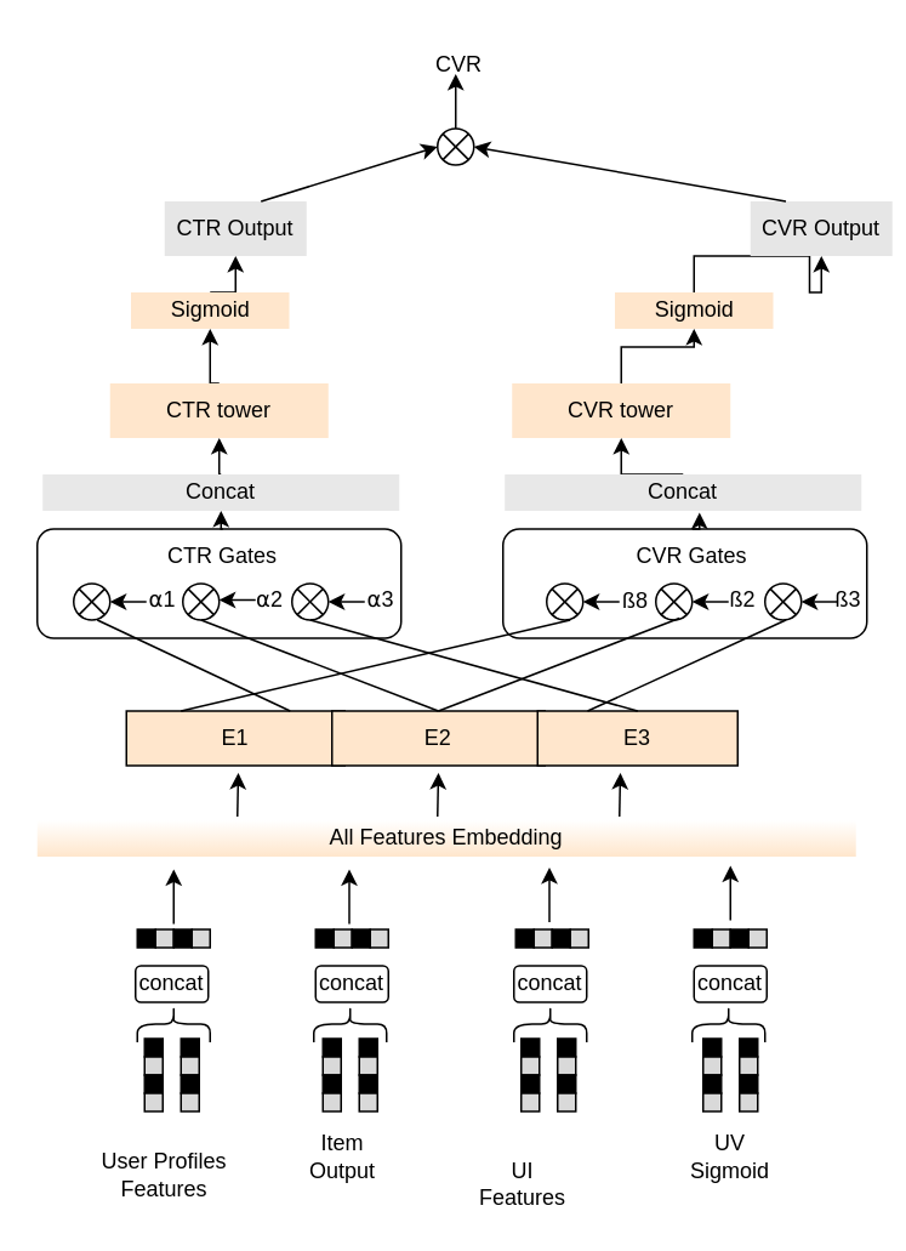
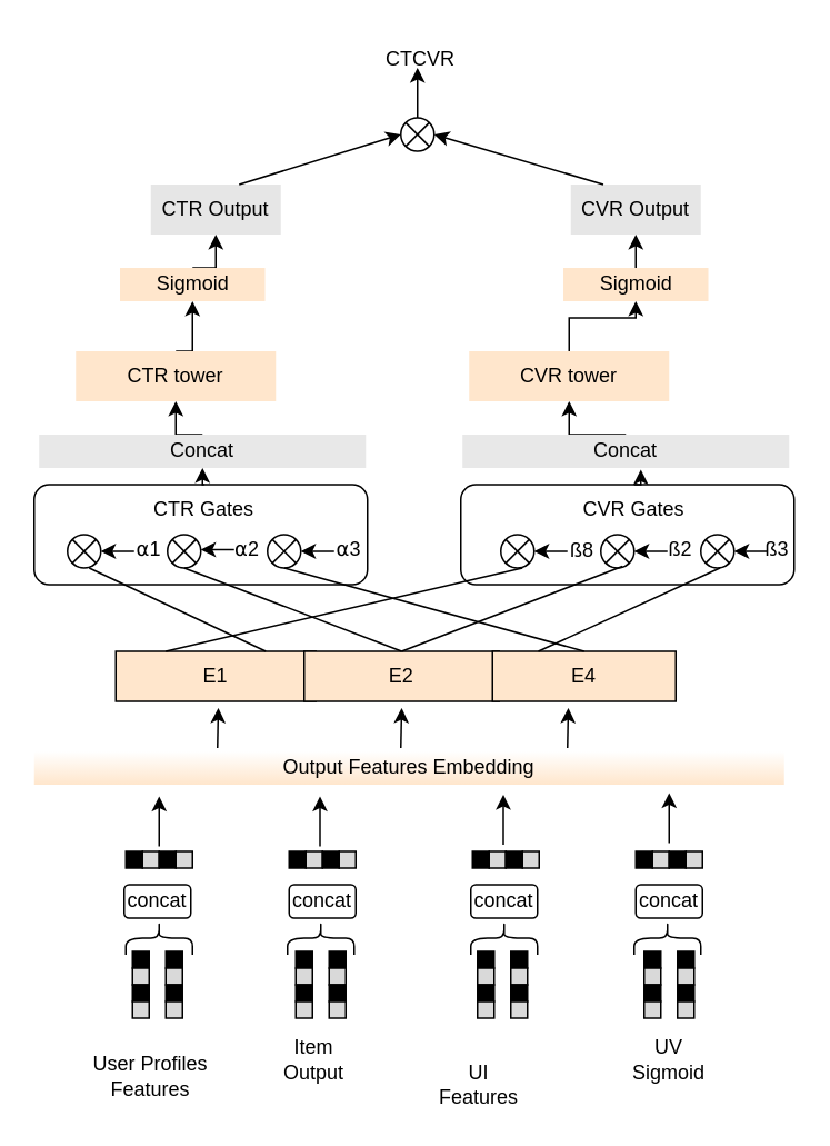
- <mxCell id="142" value="CVR" style="text;html=1;strokeColor=none;fillColor=none;align=center;verticalAlign=middle;whiteSpace=wrap;rounded=0;" vertex="1" parent="1"><mxGeometry x="212" y="20" width="80" height="30" as="geometry" /></mxCell>
+ <mxCell id="142" value="CTCVR" style="text;html=1;strokeColor=none;fillColor=none;align=center;verticalAlign=middle;whiteSpace=wrap;rounded=0;" vertex="1" parent="1"><mxGeometry x="212" y="20" width="80" height="30" as="geometry" /></mxCell>
- <mxCell id="132" value="CVR Output" style="rounded=0;whiteSpace=wrap;html=1;fillColor=#E6E6E6;gradientColor=none;gradientDirection=north;strokeColor=none;" parent="1" vertex="1"><mxGeometry x="412" y="110" width="78" height="30" as="geometry" /></mxCell>
+ <mxCell id="132" value="CVR Output" style="rounded=0;whiteSpace=wrap;html=1;fillColor=#E6E6E6;gradientColor=none;gradientDirection=north;strokeColor=none;" parent="1" vertex="1"><mxGeometry x="342" y="110" width="78" height="30" as="geometry" /></mxCell>
- <mxCell id="124" value="CTR tower" style="rounded=0;whiteSpace=wrap;html=1;fillColor=#FFE6CC;gradientColor=none;gradientDirection=north;strokeColor=none;" parent="1" vertex="1"><mxGeometry x="60" y="210" width="120" height="30" as="geometry" /></mxCell>
+ <mxCell id="124" value="CTR tower" style="rounded=0;whiteSpace=wrap;html=1;fillColor=#FFE6CC;gradientColor=none;gradientDirection=north;strokeColor=none;" parent="1" vertex="1"><mxGeometry x="45" y="210" width="120" height="30" as="geometry" /></mxCell>
- <mxCell id="69" value="E3" style="rounded=0;whiteSpace=wrap;html=1;fillColor=#FFE6CC;gradientColor=none;gradientDirection=north;strokeColor=default;" parent="1" vertex="1"><mxGeometry x="295" y="390" width="110" height="30" as="geometry" /></mxCell>
+ <mxCell id="69" value="E4" style="rounded=0;whiteSpace=wrap;html=1;fillColor=#FFE6CC;gradientColor=none;gradientDirection=north;strokeColor=default;" parent="1" vertex="1"><mxGeometry x="295" y="390" width="110" height="30" as="geometry" /></mxCell>
- <mxCell id="2" value="All Features Embedding" style="rounded=0;whiteSpace=wrap;html=1;fillColor=#FFE6CC;strokeColor=none;gradientDirection=north;fontColor=#000000;gradientColor=#FFFFFF;" parent="1" vertex="1"><mxGeometry x="20" y="450" width="450" height="20" as="geometry" /></mxCell>
+ <mxCell id="2" value="Output Features Embedding" style="rounded=0;whiteSpace=wrap;html=1;fillColor=#FFE6CC;strokeColor=none;gradientDirection=north;fontColor=#000000;gradientColor=#FFFFFF;" parent="1" vertex="1"><mxGeometry x="20" y="450" width="450" height="20" as="geometry" /></mxCell>
